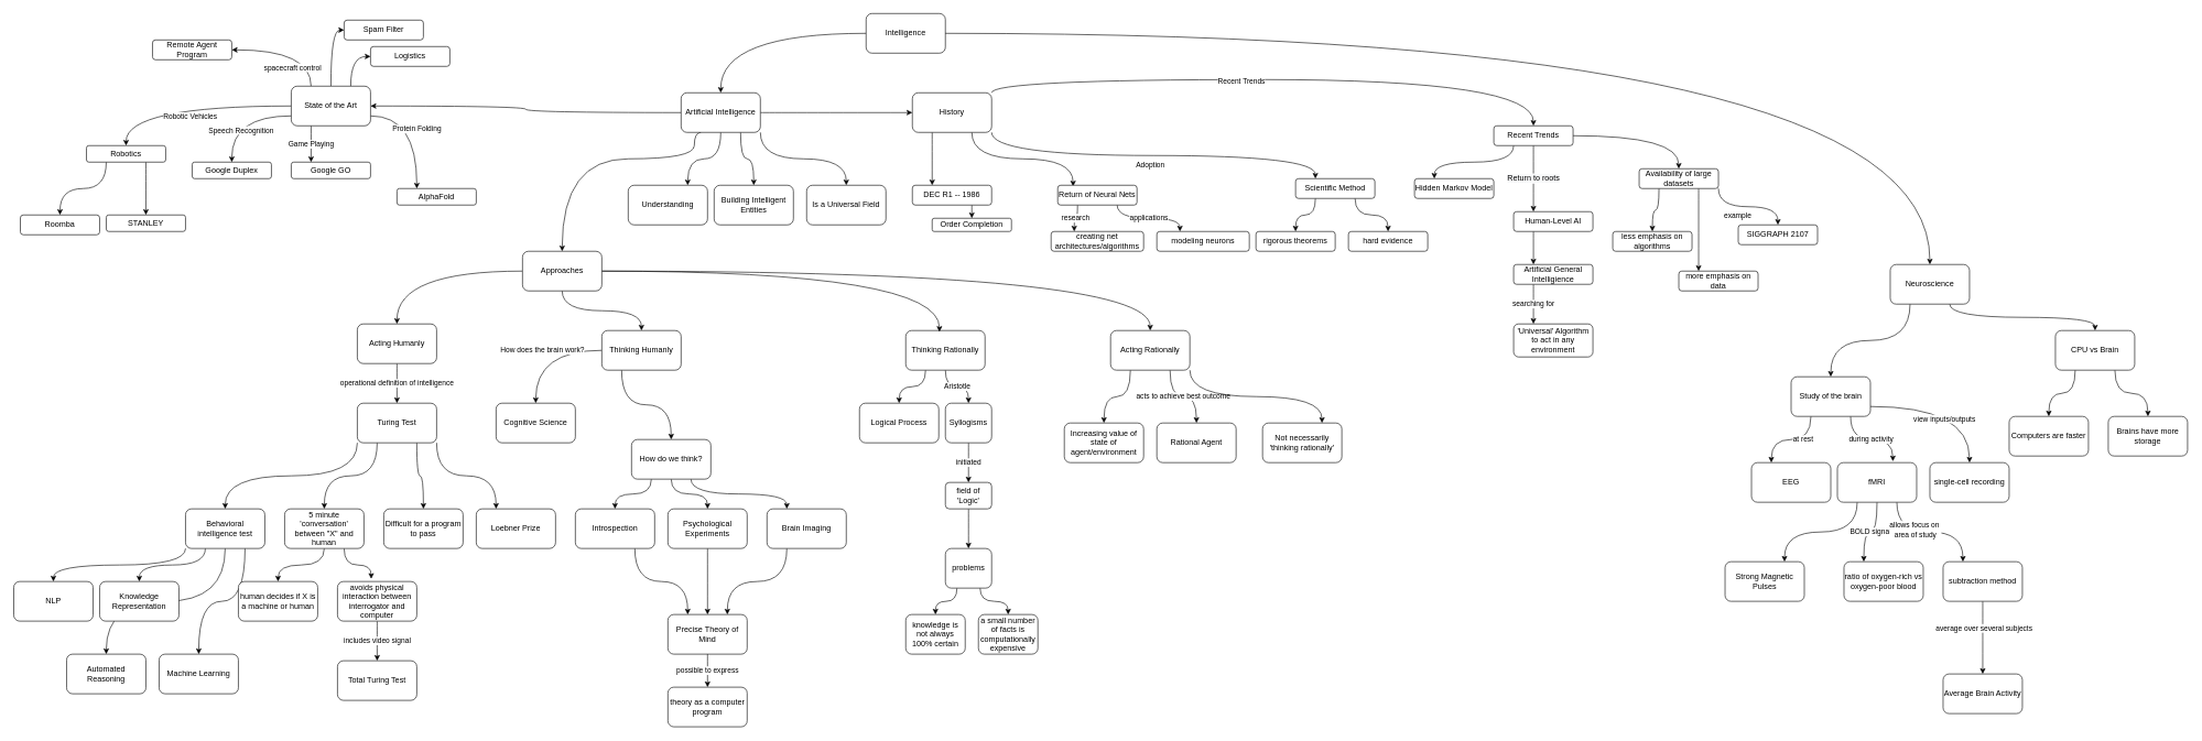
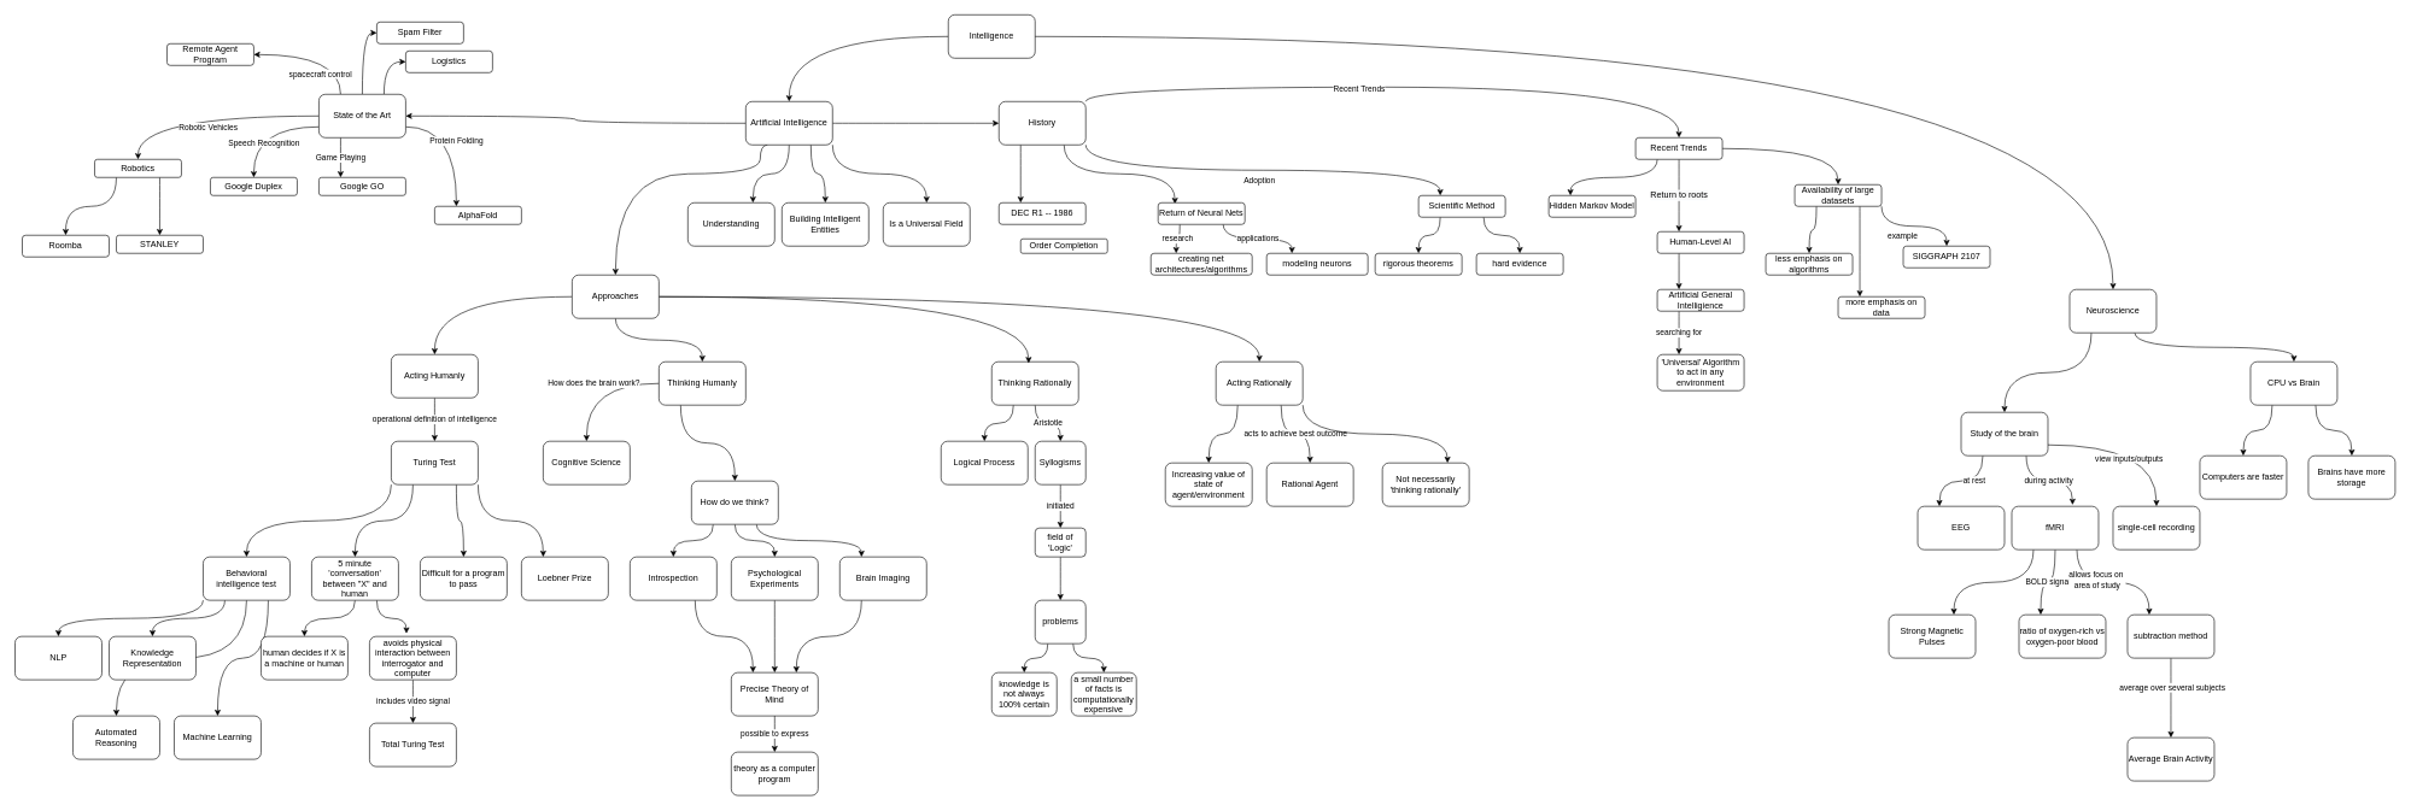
- <mxCell id="116" style="edgeStyle=orthogonalEdgeStyle;curved=1;rounded=0;orthogonalLoop=1;jettySize=auto;html=1;exitX=0.75;exitY=1;exitDx=0;exitDy=0;entryX=0.5;entryY=0;entryDx=0;entryDy=0;" parent="1" source="117" target="118" edge="1"><mxGeometry relative="1" as="geometry" /></mxCell>
